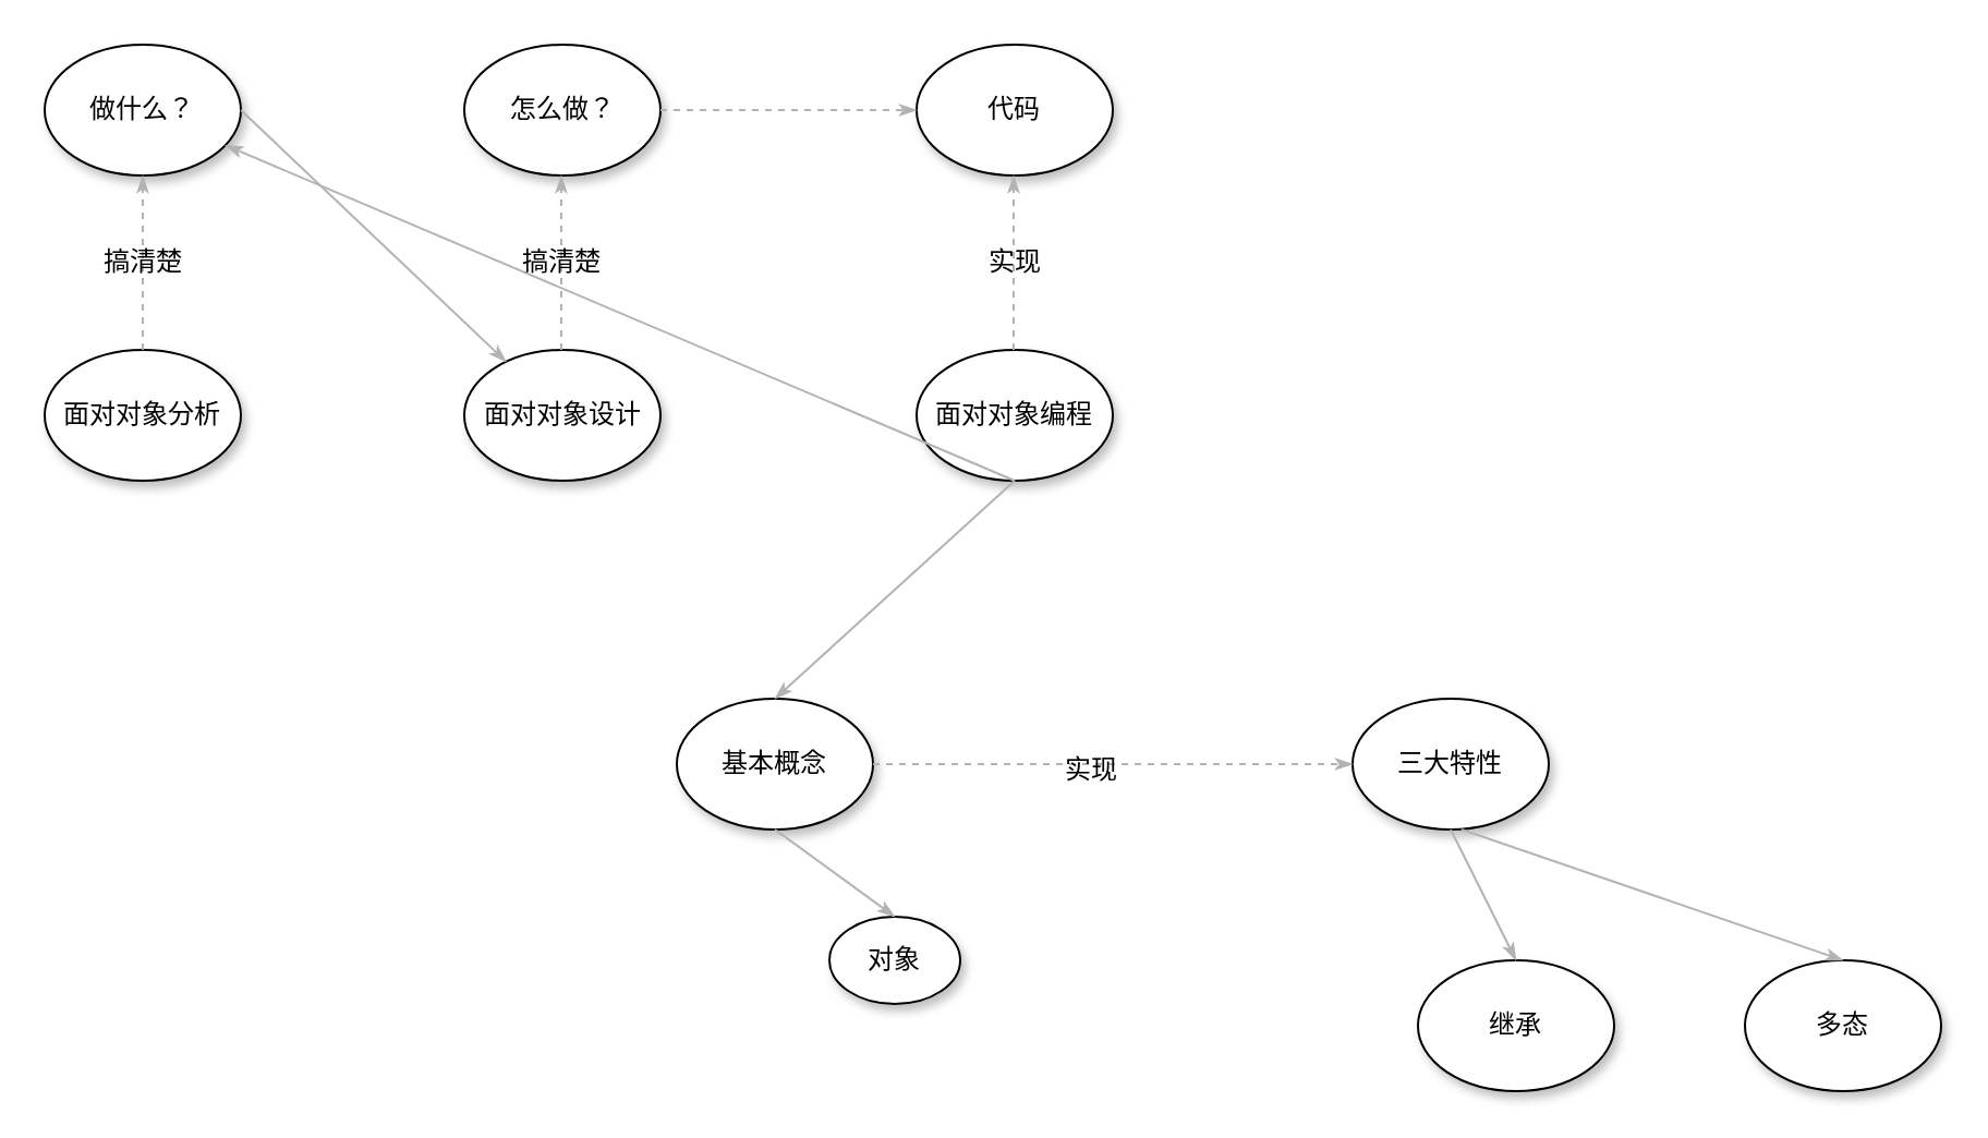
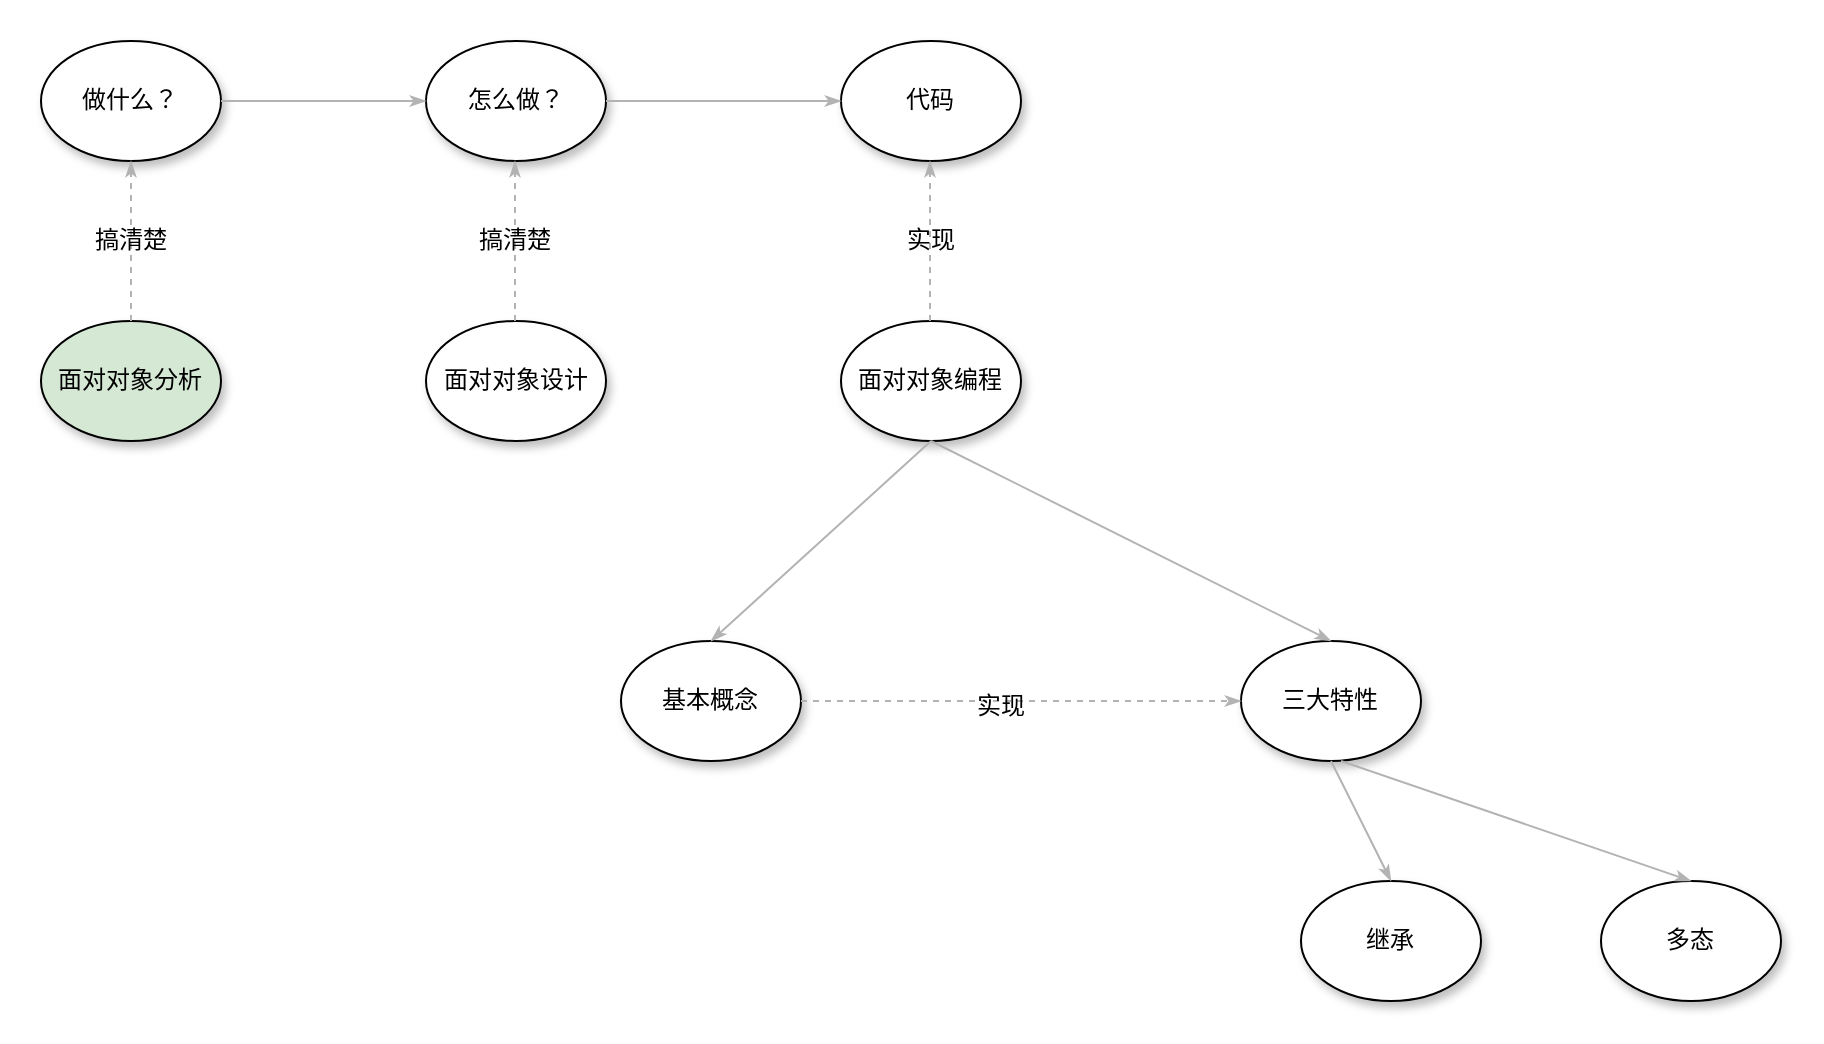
- <mxCell id="12" value="" style="edgeStyle=none;rounded=1;html=1;labelBackgroundColor=none;startArrow=none;startFill=0;startSize=5;endArrow=classicThin;endFill=1;endSize=5;jettySize=auto;orthogonalLoop=1;strokeColor=#B3B3B3;strokeWidth=1;fontFamily=Verdana;fontSize=12;entryX=0;entryY=0.5;entryDx=0;entryDy=0;exitX=1;exitY=0.5;exitDx=0;exitDy=0;dashed=1;" edge="1" parent="1" source="6" target="9"><mxGeometry relative="1" as="geometry"><mxPoint x="310" y="50" as="sourcePoint" /><mxPoint x="402.5" y="49.5" as="targetPoint" /></mxGeometry></mxCell>
+ <mxCell id="12" value="" style="edgeStyle=none;rounded=1;html=1;labelBackgroundColor=none;startArrow=none;startFill=0;startSize=5;endArrow=classicThin;endFill=1;endSize=5;jettySize=auto;orthogonalLoop=1;strokeColor=#B3B3B3;strokeWidth=1;fontFamily=Verdana;fontSize=12;entryX=0;entryY=0.5;entryDx=0;entryDy=0;exitX=1;exitY=0.5;exitDx=0;exitDy=0;" edge="1" parent="1" source="6" target="9"><mxGeometry relative="1" as="geometry"><mxPoint x="310" y="50" as="sourcePoint" /><mxPoint x="402.5" y="49.5" as="targetPoint" /></mxGeometry></mxCell>
- <mxCell id="11" value="" style="edgeStyle=none;rounded=1;html=1;labelBackgroundColor=none;startArrow=none;startFill=0;startSize=5;endArrow=classicThin;endFill=1;endSize=5;jettySize=auto;orthogonalLoop=1;strokeColor=#B3B3B3;strokeWidth=1;fontFamily=Verdana;fontSize=12;exitX=1;exitY=0.5;exitDx=0;exitDy=0;" edge="1" parent="1" source="5" target="3"><mxGeometry relative="1" as="geometry"><mxPoint x="160" y="50" as="sourcePoint" /><mxPoint x="160" y="150" as="targetPoint" /></mxGeometry></mxCell>
+ <mxCell id="11" value="" style="edgeStyle=none;rounded=1;html=1;labelBackgroundColor=none;startArrow=none;startFill=0;startSize=5;endArrow=classicThin;endFill=1;endSize=5;jettySize=auto;orthogonalLoop=1;strokeColor=#B3B3B3;strokeWidth=1;fontFamily=Verdana;fontSize=12;exitX=1;exitY=0.5;exitDx=0;exitDy=0;entryX=0;entryY=0.5;entryDx=0;entryDy=0;" edge="1" parent="1" source="5" target="6"><mxGeometry relative="1" as="geometry"><mxPoint x="160" y="50" as="sourcePoint" /><mxPoint x="160" y="150" as="targetPoint" /></mxGeometry></mxCell>
- <mxCell id="2" value="面对对象分析" style="ellipse;whiteSpace=wrap;html=1;rounded=0;shadow=1;comic=0;labelBackgroundColor=none;strokeWidth=1;fontFamily=Verdana;fontSize=12;align=center;" vertex="1" parent="1"><mxGeometry x="20" y="160" width="90" height="60" as="geometry" /></mxCell>
+ <mxCell id="2" value="面对对象分析" style="ellipse;whiteSpace=wrap;html=1;rounded=0;shadow=1;comic=0;labelBackgroundColor=none;strokeWidth=1;fontFamily=Verdana;fontSize=12;align=center;fillColor=#d5e8d4;" vertex="1" parent="1"><mxGeometry x="20" y="160" width="90" height="60" as="geometry" /></mxCell>
- <mxCell id="18" value="" style="edgeStyle=none;rounded=1;html=1;labelBackgroundColor=none;startArrow=none;startFill=0;startSize=5;endArrow=classicThin;endFill=1;endSize=5;jettySize=auto;orthogonalLoop=1;strokeColor=#B3B3B3;strokeWidth=1;fontFamily=Verdana;fontSize=12;exitX=0.5;exitY=1;exitDx=0;exitDy=0;" edge="1" parent="1" source="4" target="5"><mxGeometry relative="1" as="geometry"><mxPoint x="475" y="230" as="sourcePoint" /><mxPoint x="365" y="330" as="targetPoint" /></mxGeometry></mxCell>
+ <mxCell id="18" value="" style="edgeStyle=none;rounded=1;html=1;labelBackgroundColor=none;startArrow=none;startFill=0;startSize=5;endArrow=classicThin;endFill=1;endSize=5;jettySize=auto;orthogonalLoop=1;strokeColor=#B3B3B3;strokeWidth=1;fontFamily=Verdana;fontSize=12;entryX=0.5;entryY=0;entryDx=0;entryDy=0;exitX=0.5;exitY=1;exitDx=0;exitDy=0;" edge="1" parent="1" source="4" target="14"><mxGeometry relative="1" as="geometry"><mxPoint x="475" y="230" as="sourcePoint" /><mxPoint x="365" y="330" as="targetPoint" /></mxGeometry></mxCell>
- <mxCell id="16" value="" style="edgeStyle=none;rounded=1;html=1;labelBackgroundColor=none;startArrow=none;startFill=0;startSize=5;endArrow=classicThin;endFill=1;endSize=5;jettySize=auto;orthogonalLoop=1;strokeColor=#B3B3B3;strokeWidth=1;fontFamily=Verdana;fontSize=12;entryX=0.5;entryY=0;entryDx=0;entryDy=0;exitX=0.5;exitY=1;exitDx=0;exitDy=0;" edge="1" parent="1" source="13" target="15"><mxGeometry relative="1" as="geometry"><mxPoint x="350" y="380" as="sourcePoint" /><mxPoint x="317.565" y="433.786" as="targetPoint" /></mxGeometry></mxCell>
- <mxCell id="15" value="对象" style="ellipse;whiteSpace=wrap;html=1;rounded=0;shadow=1;comic=0;labelBackgroundColor=none;strokeWidth=1;fontFamily=Verdana;fontSize=12;align=center;" vertex="1" parent="1"><mxGeometry x="380" y="420" width="60" height="40" as="geometry" /></mxCell>
